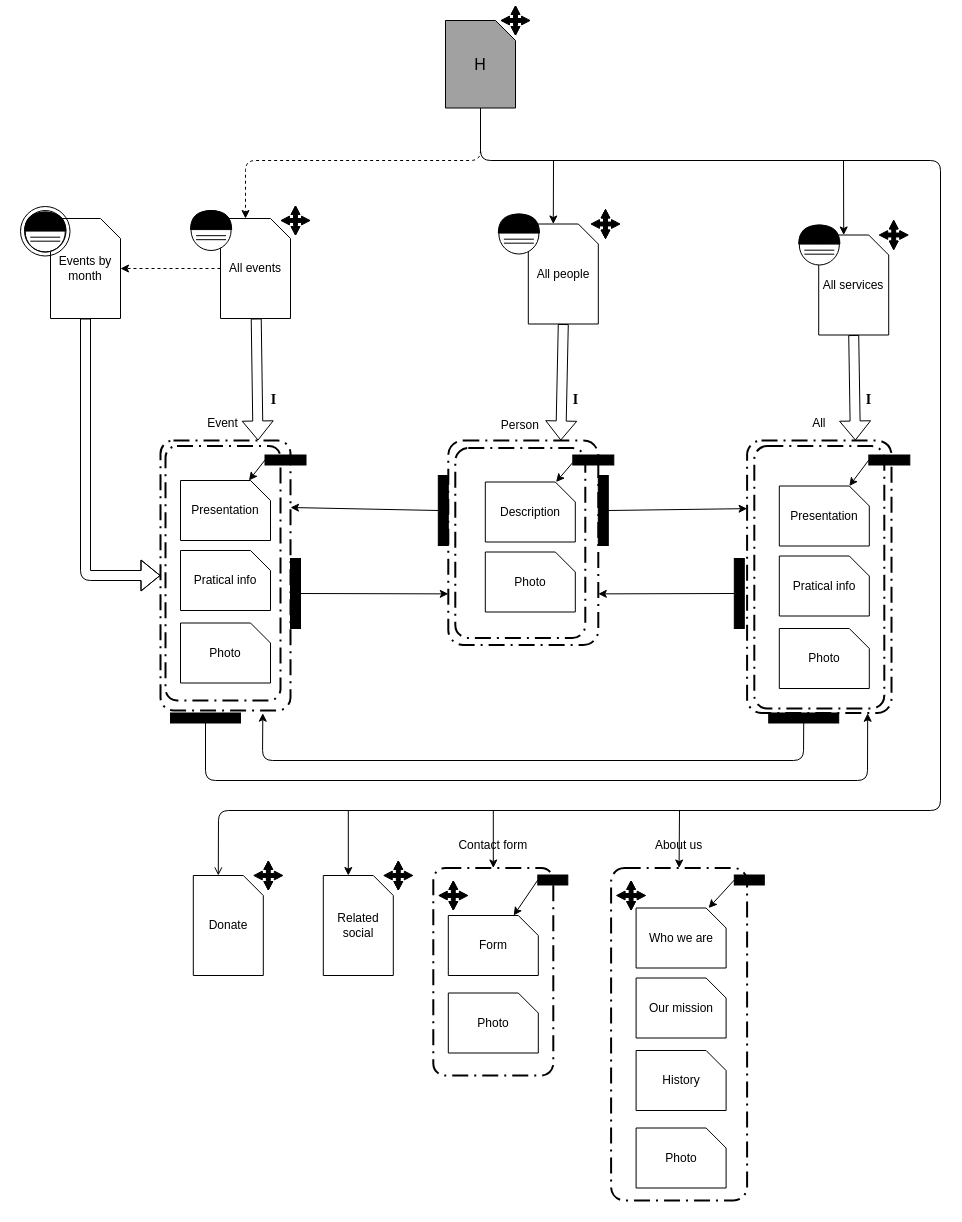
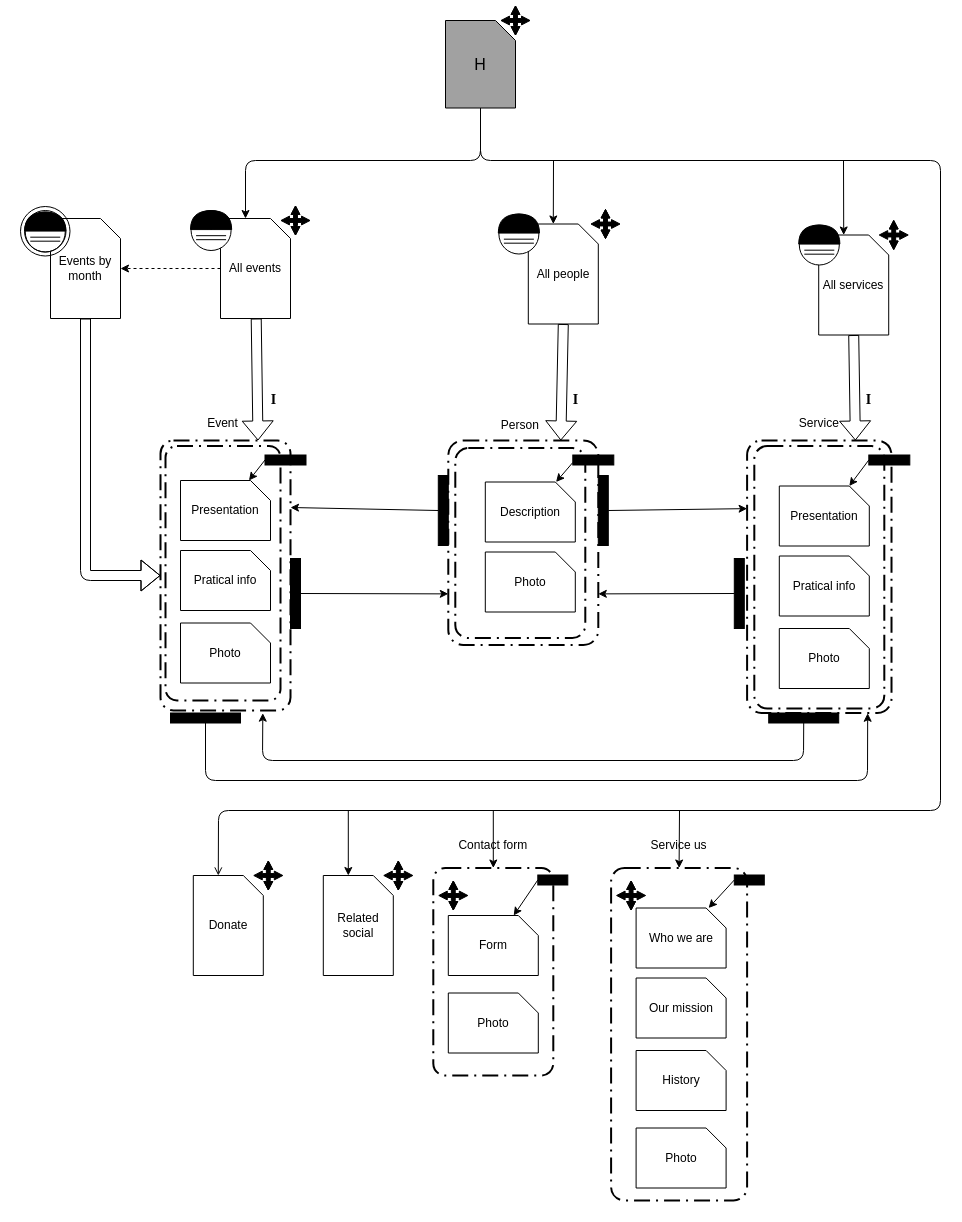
- <mxCell id="32" value="" style="endArrow=classic;html=1;fillColor=#000000;exitX=1;exitY=0.5;exitDx=0;exitDy=0;exitPerimeter=0;entryX=0;entryY=0;entryDx=0;entryDy=45;entryPerimeter=0;dashed=1;" parent="1" source="31" target="35" edge="1"><mxGeometry width="50" height="50" relative="1" as="geometry"><mxPoint x="860" y="230" as="sourcePoint" /><mxPoint x="810" y="250" as="targetPoint" /><Array as="points"><mxPoint x="480" y="160" /><mxPoint x="245" y="160" /></Array></mxGeometry></mxCell>
+ <mxCell id="32" value="" style="endArrow=classic;html=1;fillColor=#000000;exitX=1;exitY=0.5;exitDx=0;exitDy=0;exitPerimeter=0;entryX=0;entryY=0;entryDx=0;entryDy=45;entryPerimeter=0;" parent="1" source="31" target="35" edge="1"><mxGeometry width="50" height="50" relative="1" as="geometry"><mxPoint x="860" y="230" as="sourcePoint" /><mxPoint x="810" y="250" as="targetPoint" /><Array as="points"><mxPoint x="480" y="160" /><mxPoint x="245" y="160" /></Array></mxGeometry></mxCell>
- <mxCell id="4" value="&#10;&#10;&#10;&#10;All&#10;" style="rounded=1;arcSize=10;dashed=1;strokeColor=#000000;fillColor=none;gradientColor=none;dashPattern=8 3 1 3;strokeWidth=2;labelPosition=center;verticalLabelPosition=top;align=center;verticalAlign=bottom;" parent="1" vertex="1"><mxGeometry x="753.81" y="445.5" width="130" height="262.5" as="geometry" /></mxCell>
+ <mxCell id="4" value="&#10;&#10;&#10;&#10;Service&#10;" style="rounded=1;arcSize=10;dashed=1;strokeColor=#000000;fillColor=none;gradientColor=none;dashPattern=8 3 1 3;strokeWidth=2;labelPosition=center;verticalLabelPosition=top;align=center;verticalAlign=bottom;" parent="1" vertex="1"><mxGeometry x="753.81" y="445.5" width="130" height="262.5" as="geometry" /></mxCell>
- <mxCell id="2" value="About us&#10;" style="rounded=1;arcSize=10;dashed=1;strokeColor=#000000;fillColor=none;gradientColor=none;dashPattern=8 3 1 3;strokeWidth=2;labelPosition=center;verticalLabelPosition=top;align=center;verticalAlign=bottom;" parent="1" vertex="1"><mxGeometry x="610.6" y="867.5" width="136" height="332.5" as="geometry" /></mxCell>
+ <mxCell id="2" value="Service us&#10;" style="rounded=1;arcSize=10;dashed=1;strokeColor=#000000;fillColor=none;gradientColor=none;dashPattern=8 3 1 3;strokeWidth=2;labelPosition=center;verticalLabelPosition=top;align=center;verticalAlign=bottom;" parent="1" vertex="1"><mxGeometry x="610.6" y="867.5" width="136" height="332.5" as="geometry" /></mxCell>
